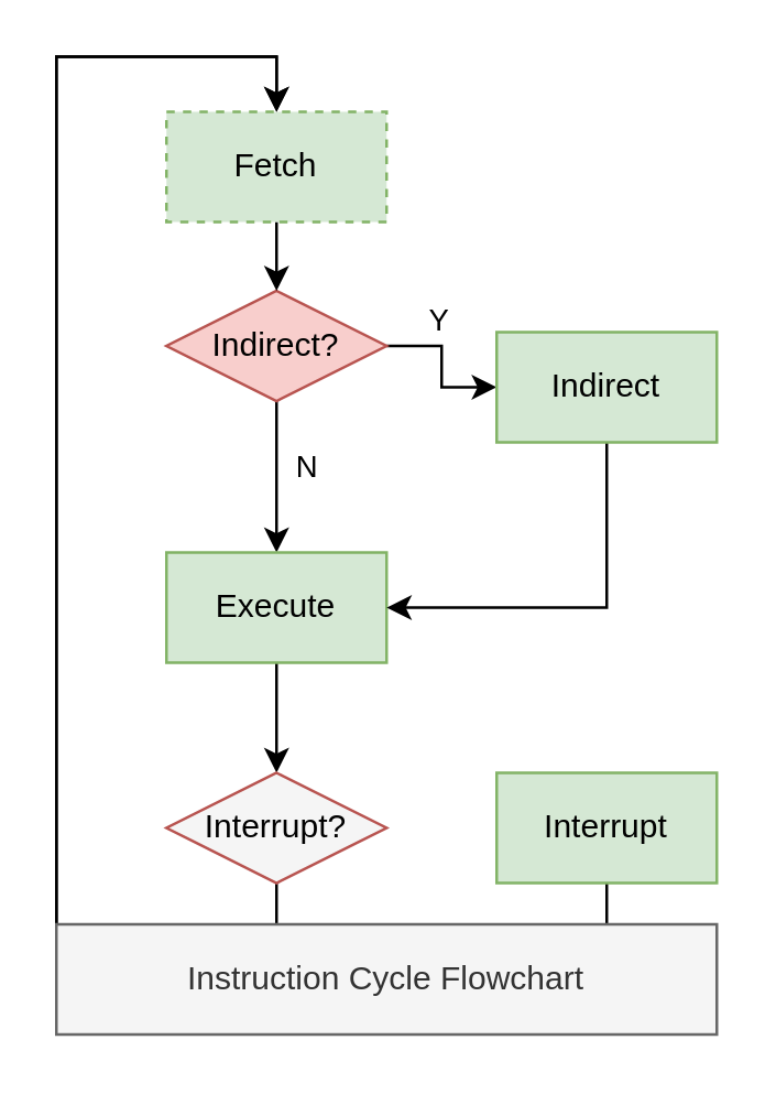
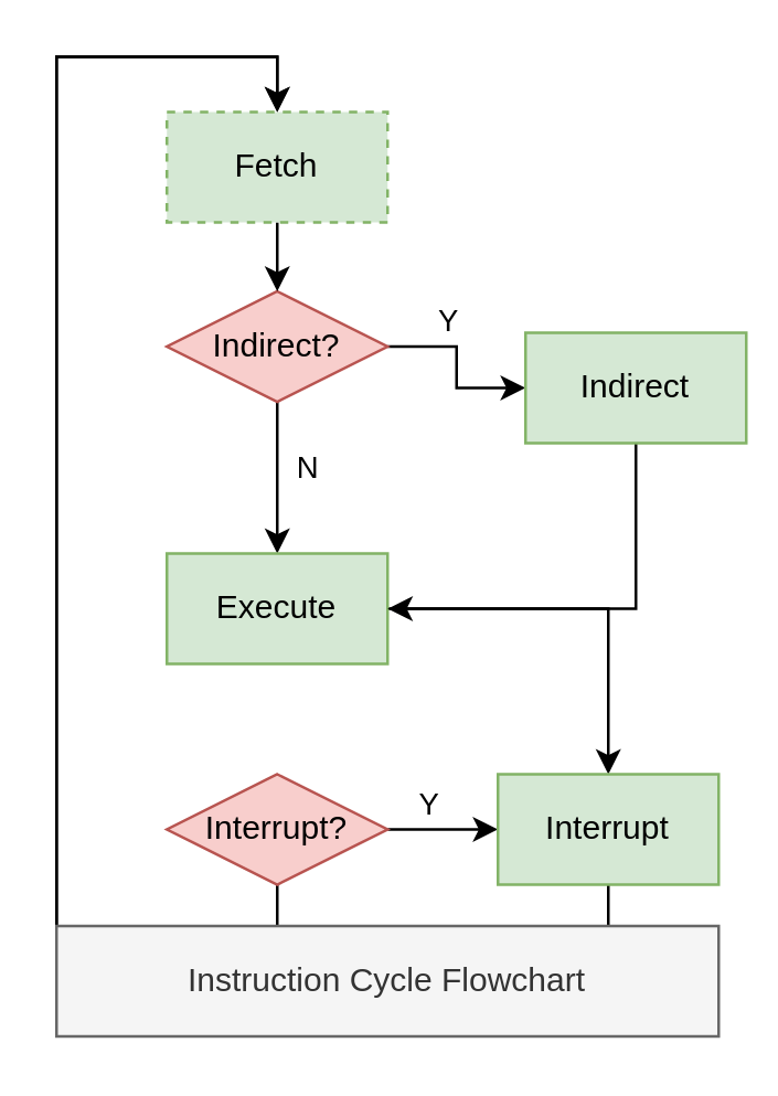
- <mxCell id="17" value="Indirect" style="rounded=0;whiteSpace=wrap;html=1;fillColor=#d5e8d4;strokeColor=#82b366;" vertex="1" parent="1"><mxGeometry x="180" y="120" width="80" height="40" as="geometry" /></mxCell>
+ <mxCell id="17" value="Indirect" style="rounded=0;whiteSpace=wrap;html=1;fillColor=#d5e8d4;strokeColor=#82b366;" vertex="1" parent="1"><mxGeometry x="190" y="120" width="80" height="40" as="geometry" /></mxCell>
- <mxCell id="9" value="" style="edgeStyle=orthogonalEdgeStyle;rounded=0;orthogonalLoop=1;jettySize=auto;html=1;" edge="1" parent="1" source="10" target="15"><mxGeometry relative="1" as="geometry" /></mxCell>
+ <mxCell id="9" value="" style="edgeStyle=orthogonalEdgeStyle;rounded=0;orthogonalLoop=1;jettySize=auto;html=1;" edge="1" parent="1" source="10" target="19"><mxGeometry relative="1" as="geometry" /></mxCell>
- <mxCell id="15" value="Interrupt?" style="rhombus;whiteSpace=wrap;html=1;fillColor=#f5f5f5;strokeColor=#b85450;" vertex="1" parent="1"><mxGeometry x="60" y="280" width="80" height="40" as="geometry" /></mxCell>
+ <mxCell id="15" value="Interrupt?" style="rhombus;whiteSpace=wrap;html=1;fillColor=#f8cecc;strokeColor=#b85450;" vertex="1" parent="1"><mxGeometry x="60" y="280" width="80" height="40" as="geometry" /></mxCell>
+ <mxCell id="11" value="" style="edgeStyle=orthogonalEdgeStyle;rounded=0;orthogonalLoop=1;jettySize=auto;html=1;" edge="1" parent="1" source="15" target="19"><mxGeometry relative="1" as="geometry" /></mxCell>
+ <mxCell id="12" value="Y" style="edgeLabel;html=1;align=center;verticalAlign=middle;resizable=0;points=[];" vertex="1" connectable="0" parent="11"><mxGeometry x="-0.3" y="2" relative="1" as="geometry"><mxPoint y="-8" as="offset" /></mxGeometry></mxCell>
